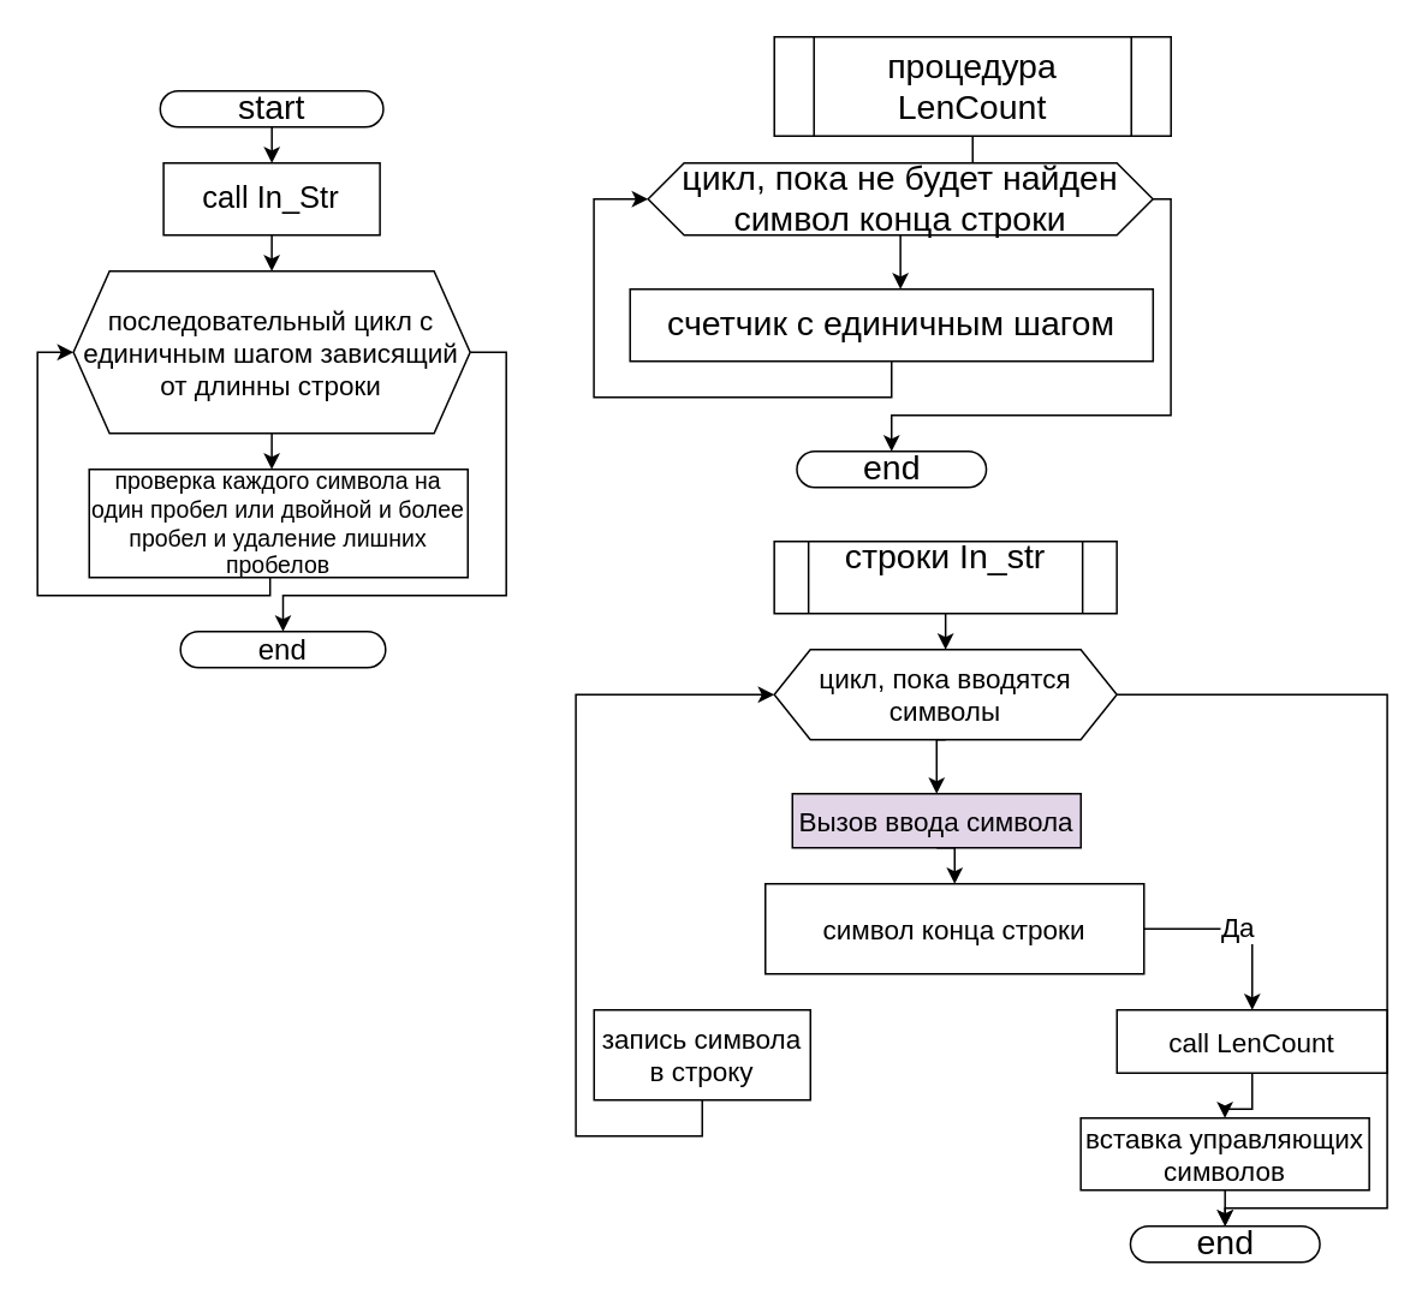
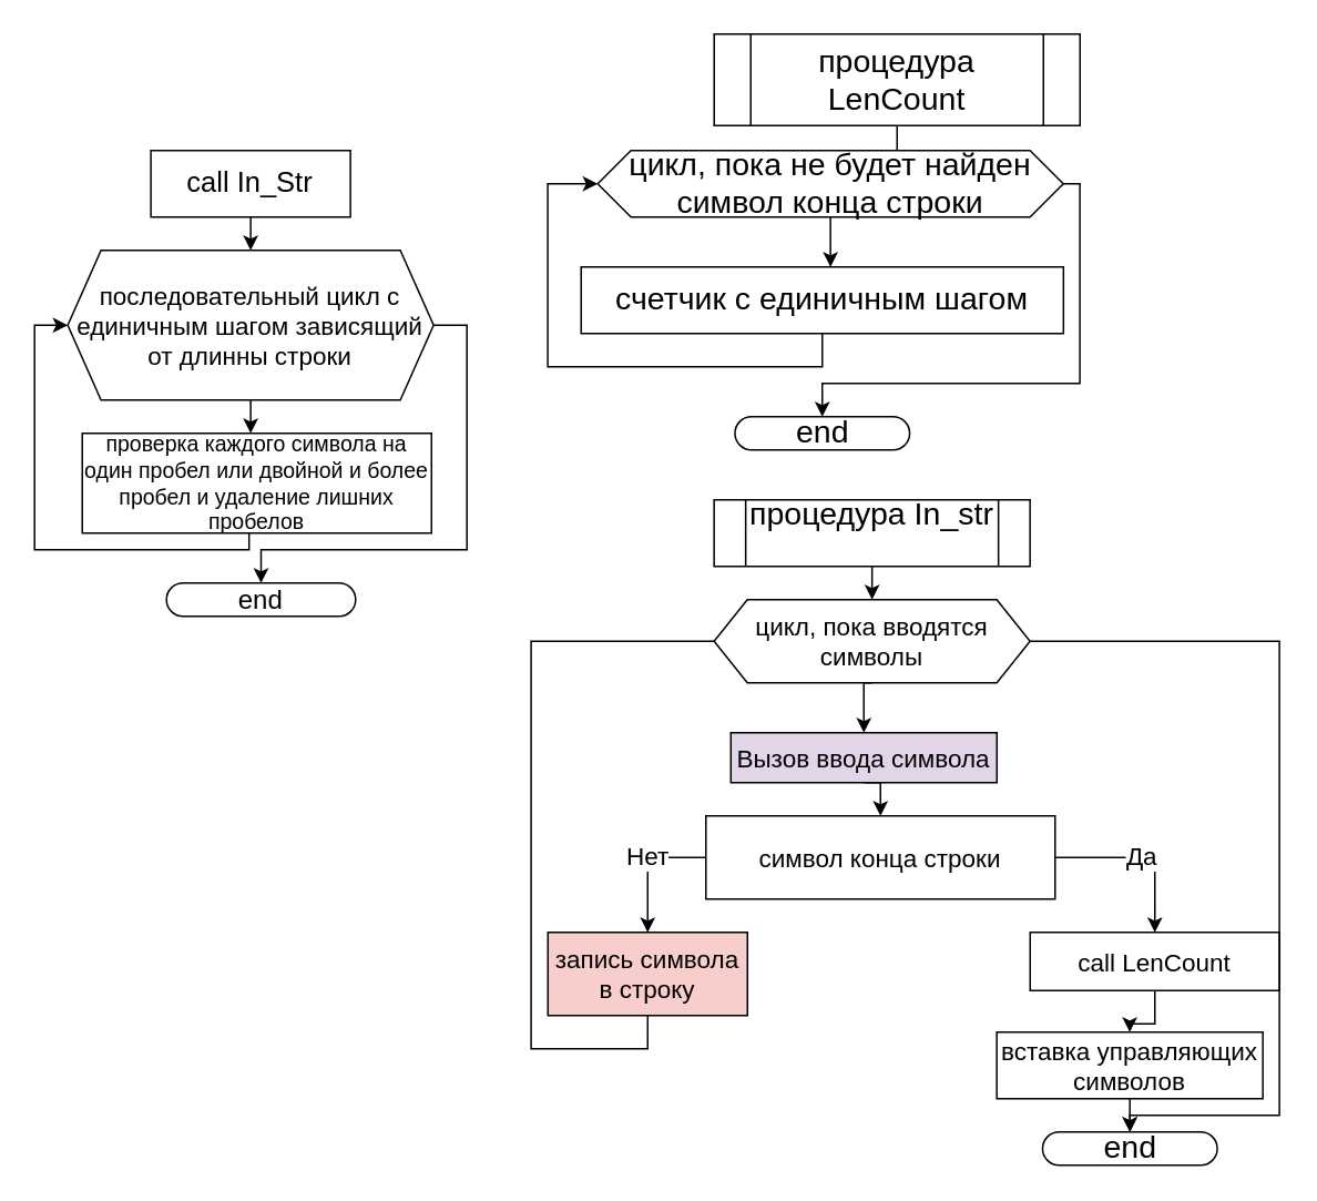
- <mxCell id="3" value="&lt;font style=&quot;font-size: 19px;&quot;&gt;start&lt;/font&gt;" style="html=1;dashed=0;whitespace=wrap;shape=mxgraph.dfd.start" parent="1" vertex="1"><mxGeometry x="88.37" y="50" width="123.75" height="20" as="geometry" /></mxCell>
- <mxCell id="2" value="" style="edgeStyle=orthogonalEdgeStyle;rounded=0;orthogonalLoop=1;jettySize=auto;html=1;fontSize=13;" parent="1" source="3" target="16" edge="1"><mxGeometry relative="1" as="geometry" /></mxCell>
- <mxCell id="6" value="&lt;div&gt;строки In_str&lt;/div&gt;&lt;div&gt;&lt;br&gt;&lt;/div&gt;" style="shape=process;whiteSpace=wrap;html=1;backgroundOutline=1;fontSize=19;" parent="1" vertex="1"><mxGeometry x="428.94" y="300" width="190" height="40" as="geometry" /></mxCell>
+ <mxCell id="6" value="&lt;div&gt;процедура In_str&lt;/div&gt;&lt;div&gt;&lt;br&gt;&lt;/div&gt;" style="shape=process;whiteSpace=wrap;html=1;backgroundOutline=1;fontSize=19;" parent="1" vertex="1"><mxGeometry x="428.94" y="300" width="190" height="40" as="geometry" /></mxCell>
- <mxCell id="29" style="edgeStyle=orthogonalEdgeStyle;rounded=0;orthogonalLoop=1;jettySize=auto;html=1;exitX=0.5;exitY=1;exitDx=0;exitDy=0;entryX=0;entryY=0.5;entryDx=0;entryDy=0;fontSize=15;" parent="1" source="30" target="38" edge="1"><mxGeometry relative="1" as="geometry"><Array as="points"><mxPoint x="388.94" y="630" /><mxPoint x="318.94" y="630" /><mxPoint x="318.94" y="385" /></Array></mxGeometry></mxCell>
+ <mxCell id="29" style="edgeStyle=orthogonalEdgeStyle;rounded=0;orthogonalLoop=1;jettySize=auto;html=1;exitX=0.5;exitY=1;exitDx=0;exitDy=0;entryX=0;entryY=0.5;entryDx=0;entryDy=0;fontSize=15;endArrow=none;" parent="1" source="30" target="38" edge="1"><mxGeometry relative="1" as="geometry"><Array as="points"><mxPoint x="388.94" y="630" /><mxPoint x="318.94" y="630" /><mxPoint x="318.94" y="385" /></Array></mxGeometry></mxCell>
+ <mxCell id="24" style="edgeStyle=orthogonalEdgeStyle;rounded=0;orthogonalLoop=1;jettySize=auto;html=1;exitX=0;exitY=0.5;exitDx=0;exitDy=0;entryX=0.5;entryY=0;entryDx=0;entryDy=0;fontSize=15;" parent="1" source="28" target="30" edge="1"><mxGeometry relative="1" as="geometry" /></mxCell>
+ <mxCell id="25" value="Нет" style="edgeLabel;html=1;align=center;verticalAlign=middle;resizable=0;points=[];fontSize=15;" parent="24" vertex="1" connectable="0"><mxGeometry x="-0.124" y="-1" relative="1" as="geometry"><mxPoint x="1" y="-1" as="offset" /></mxGeometry></mxCell>
- <mxCell id="30" value="запись символа в строку" style="rounded=0;whiteSpace=wrap;html=1;fontSize=15;" parent="1" vertex="1"><mxGeometry x="329.01" y="560" width="120" height="50" as="geometry" /></mxCell>
+ <mxCell id="30" value="запись символа в строку" style="rounded=0;whiteSpace=wrap;html=1;fontSize=15;fillColor=#f8cecc;" parent="1" vertex="1"><mxGeometry x="329.01" y="560" width="120" height="50" as="geometry" /></mxCell>
